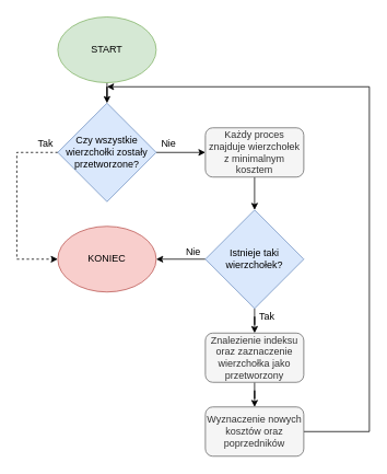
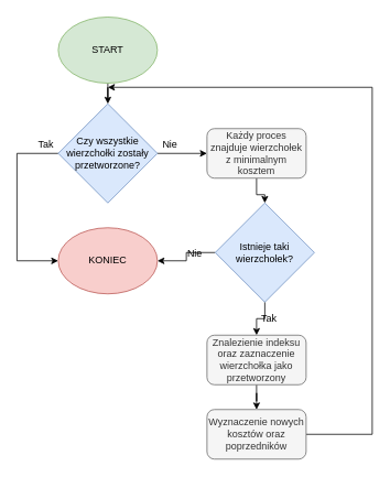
- <mxCell id="5" style="edgeStyle=orthogonalEdgeStyle;rounded=0;orthogonalLoop=1;jettySize=auto;html=1;dashed=1;" edge="1" parent="1" source="6" target="14"><mxGeometry relative="1" as="geometry"><Array as="points"><mxPoint x="20" y="185" /><mxPoint x="20" y="315" /></Array></mxGeometry></mxCell>
+ <mxCell id="5" style="edgeStyle=orthogonalEdgeStyle;rounded=0;orthogonalLoop=1;jettySize=auto;html=1;" edge="1" parent="1" source="6" target="14"><mxGeometry relative="1" as="geometry"><Array as="points"><mxPoint x="20" y="185" /><mxPoint x="20" y="315" /></Array></mxGeometry></mxCell>
- <mxCell id="11" value="Istnieje taki wierzchołek?" style="rhombus;whiteSpace=wrap;html=1;fillColor=#dae8fc;strokeColor=#6c8ebf;" vertex="1" parent="1"><mxGeometry x="250" y="255" width="120" height="120" as="geometry" /></mxCell>
+ <mxCell id="11" value="Istnieje taki wierzchołek?" style="rhombus;whiteSpace=wrap;html=1;fillColor=#dae8fc;strokeColor=#6c8ebf;" vertex="1" parent="1"><mxGeometry x="260" y="245" width="120" height="120" as="geometry" /></mxCell>
